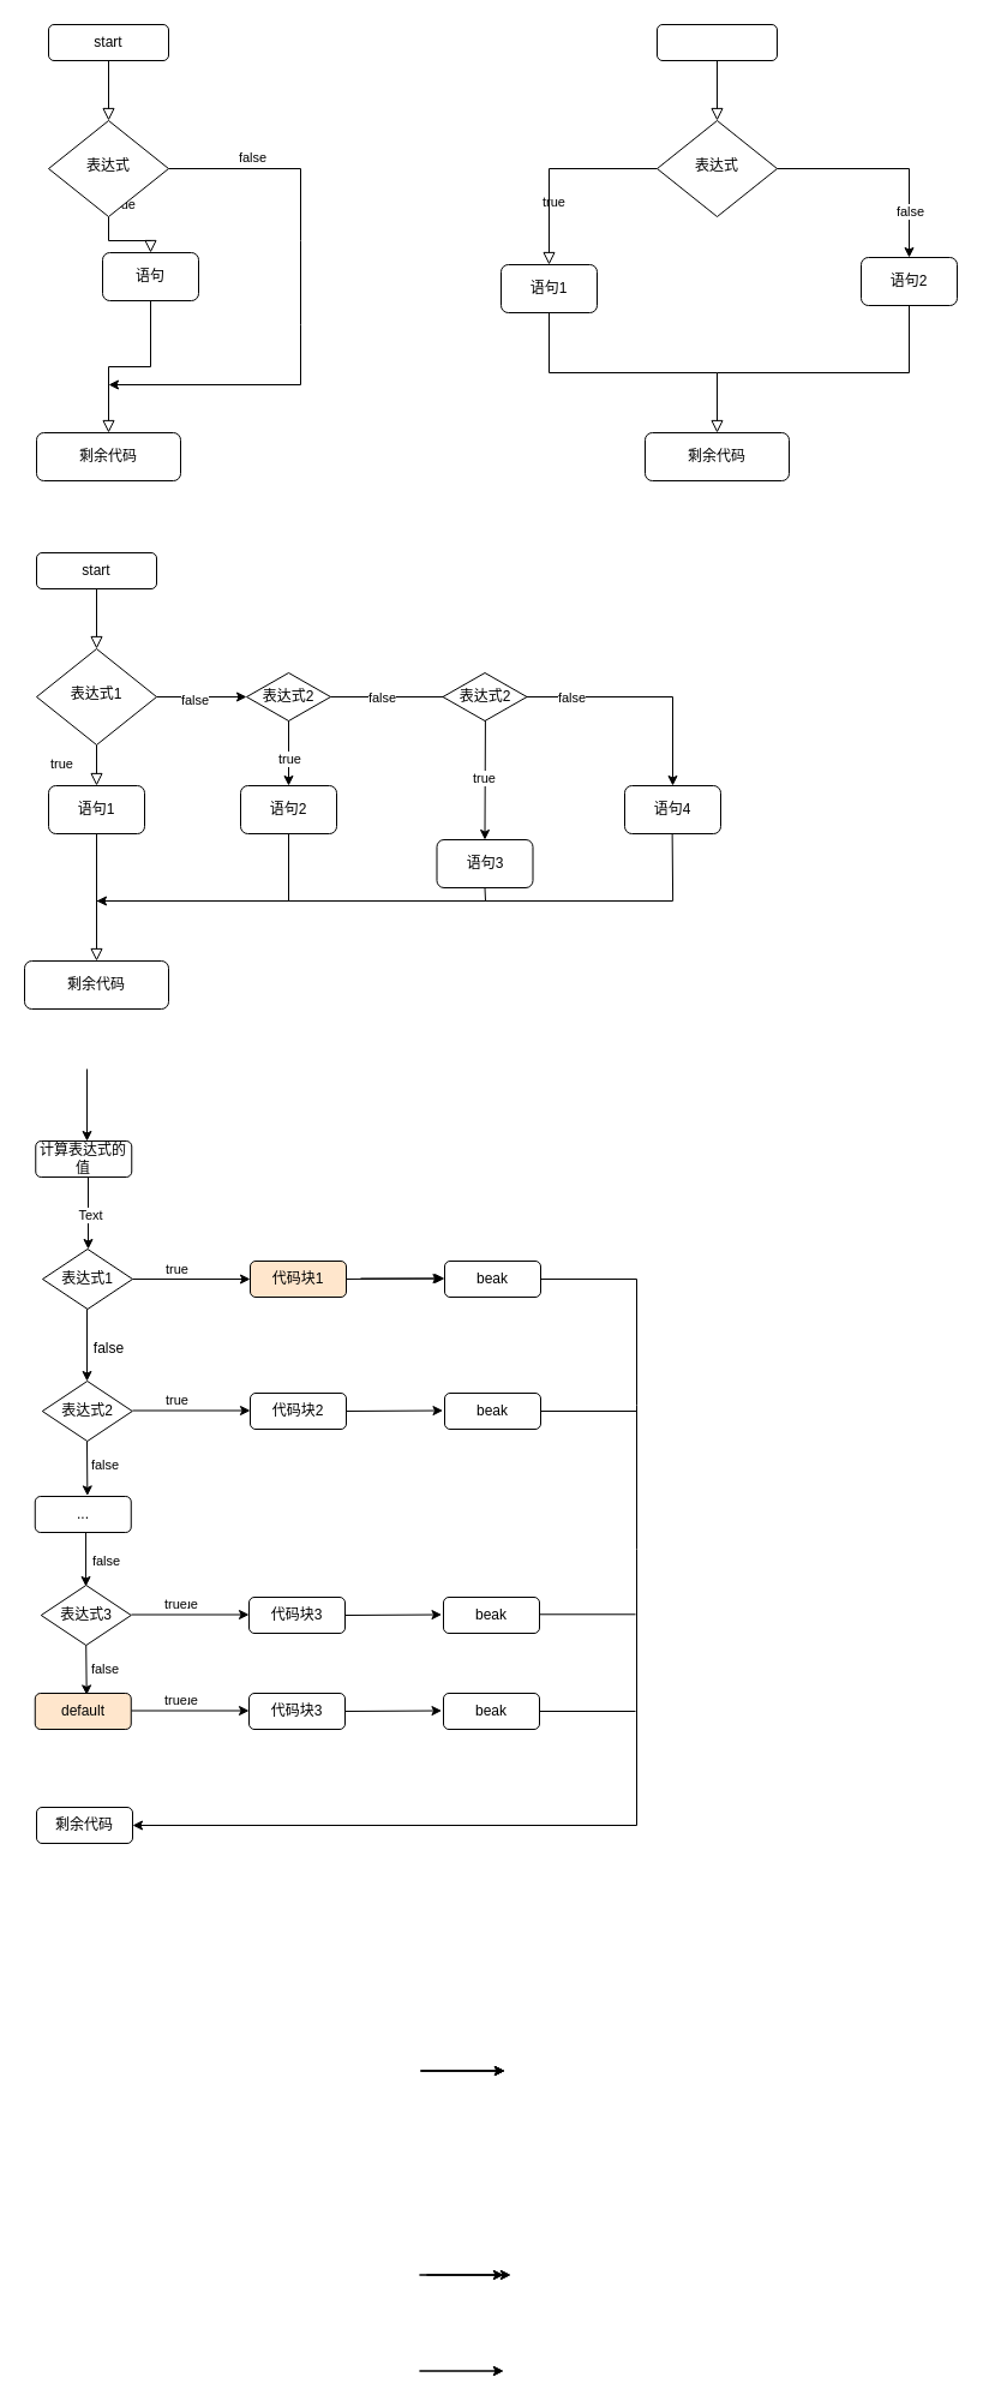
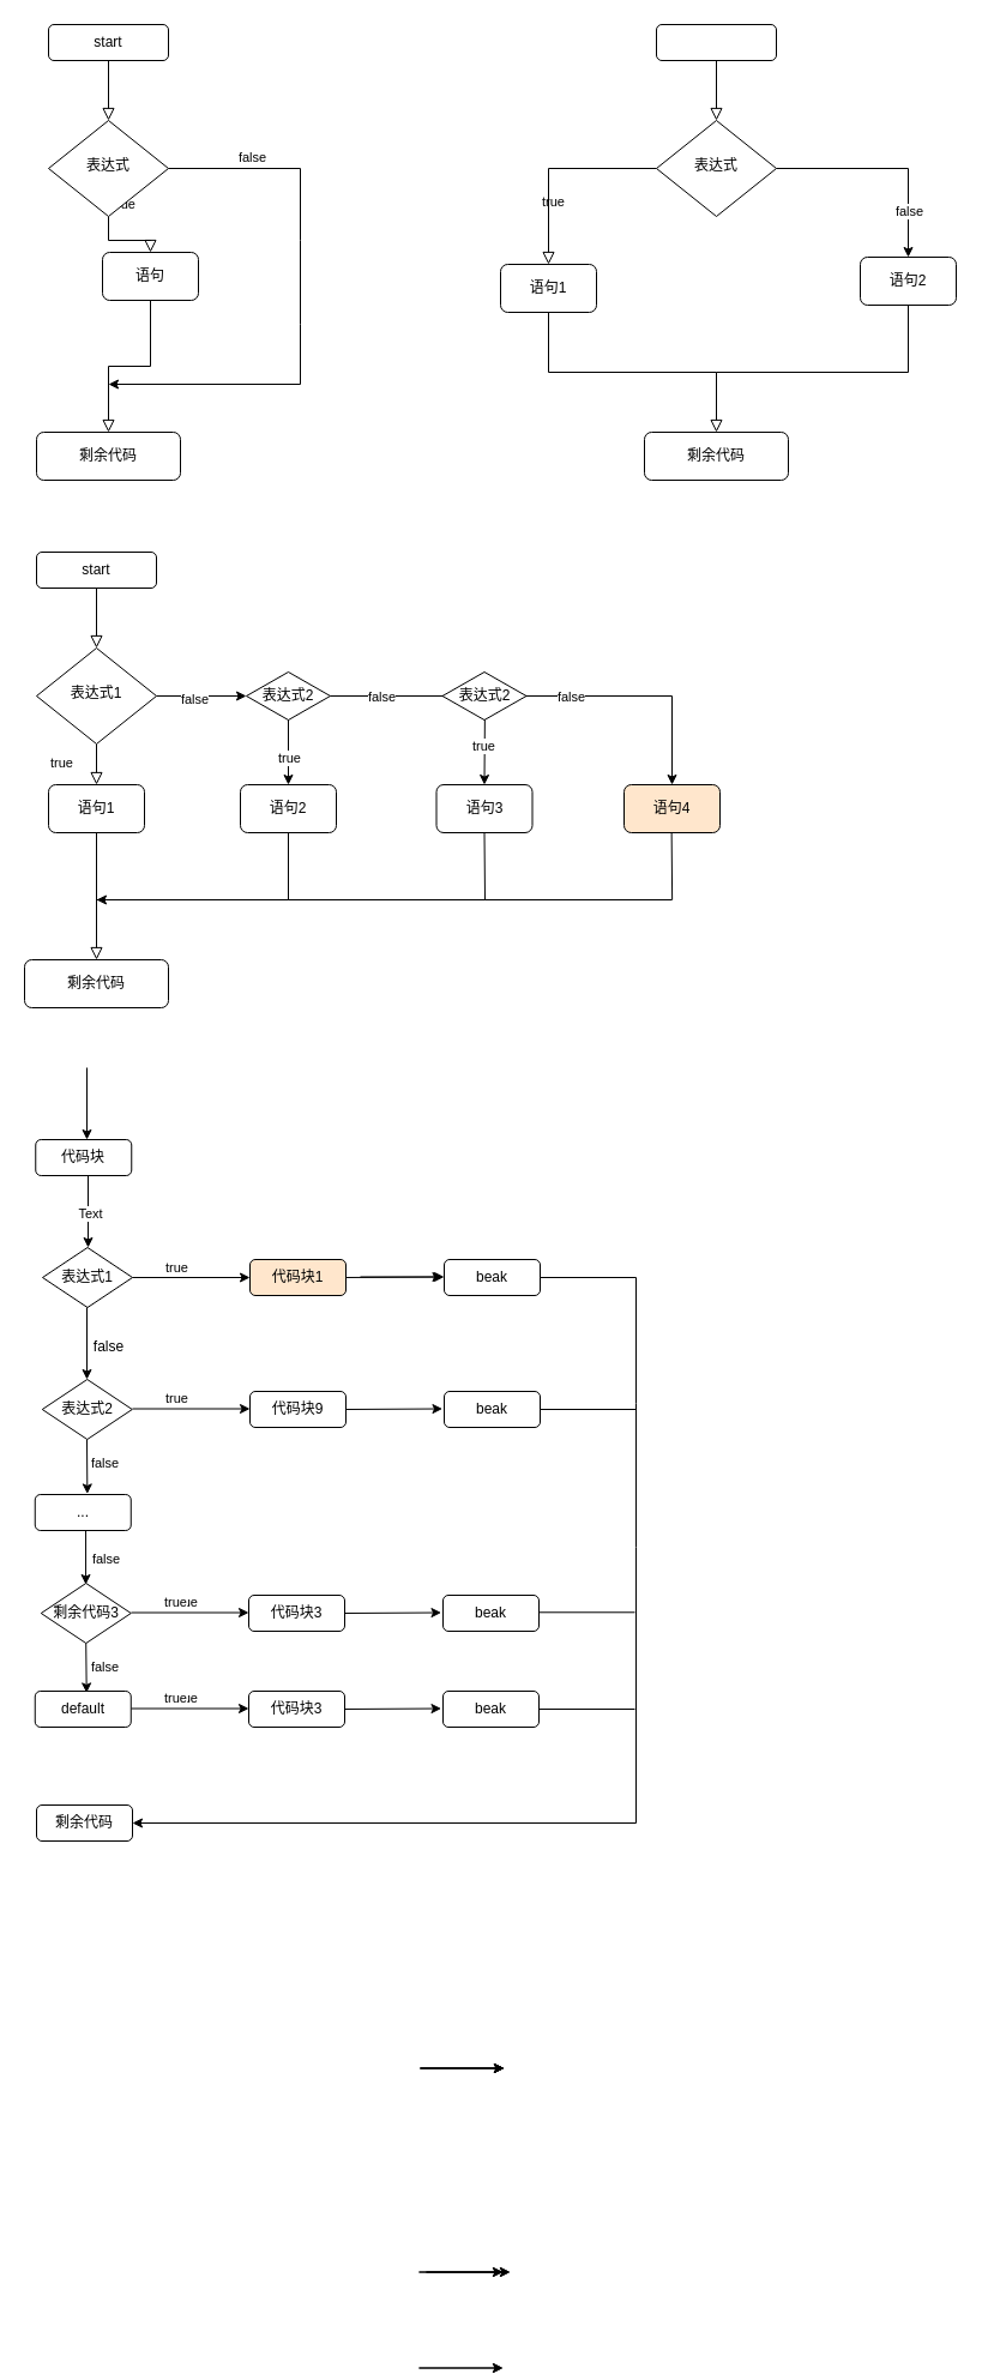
- <mxCell id="34" value="语句4" style="rounded=1;whiteSpace=wrap;html=1;" parent="1" vertex="1"><mxGeometry x="520" y="654" width="80" height="40" as="geometry" /></mxCell>
+ <mxCell id="34" value="语句4" style="rounded=1;whiteSpace=wrap;html=1;fillColor=#ffe6cc;" parent="1" vertex="1"><mxGeometry x="520" y="654" width="80" height="40" as="geometry" /></mxCell>
- <mxCell id="33" value="语句3" style="rounded=1;whiteSpace=wrap;html=1;" parent="1" vertex="1"><mxGeometry x="363.5" y="699" width="80" height="40" as="geometry" /></mxCell>
+ <mxCell id="33" value="语句3" style="rounded=1;whiteSpace=wrap;html=1;" parent="1" vertex="1"><mxGeometry x="363.5" y="654" width="80" height="40" as="geometry" /></mxCell>
- <mxCell id="48" value="计算表达式的值" style="rounded=1;whiteSpace=wrap;html=1;" parent="1" vertex="1"><mxGeometry x="29.25" y="950" width="80" height="30" as="geometry" /></mxCell>
+ <mxCell id="48" value="代码块" style="rounded=1;whiteSpace=wrap;html=1;" parent="1" vertex="1"><mxGeometry x="29.25" y="950" width="80" height="30" as="geometry" /></mxCell>
- <mxCell id="65" value="代码块2" style="rounded=1;whiteSpace=wrap;html=1;" parent="1" vertex="1"><mxGeometry x="208" y="1160" width="80" height="30" as="geometry" /></mxCell>
+ <mxCell id="65" value="代码块9" style="rounded=1;whiteSpace=wrap;html=1;" parent="1" vertex="1"><mxGeometry x="208" y="1160" width="80" height="30" as="geometry" /></mxCell>
- <mxCell id="78" value="表达式3" style="rhombus;whiteSpace=wrap;html=1;" parent="1" vertex="1"><mxGeometry x="33.75" y="1320" width="75" height="50" as="geometry" /></mxCell>
+ <mxCell id="78" value="剩余代码3" style="rhombus;whiteSpace=wrap;html=1;" parent="1" vertex="1"><mxGeometry x="33.75" y="1320" width="75" height="50" as="geometry" /></mxCell>
- <mxCell id="90" value="default" style="rounded=1;whiteSpace=wrap;html=1;fillColor=#ffe6cc;" parent="1" vertex="1"><mxGeometry x="28.75" y="1410" width="80" height="30" as="geometry" /></mxCell>
+ <mxCell id="90" value="default" style="rounded=1;whiteSpace=wrap;html=1;" parent="1" vertex="1"><mxGeometry x="28.75" y="1410" width="80" height="30" as="geometry" /></mxCell>
